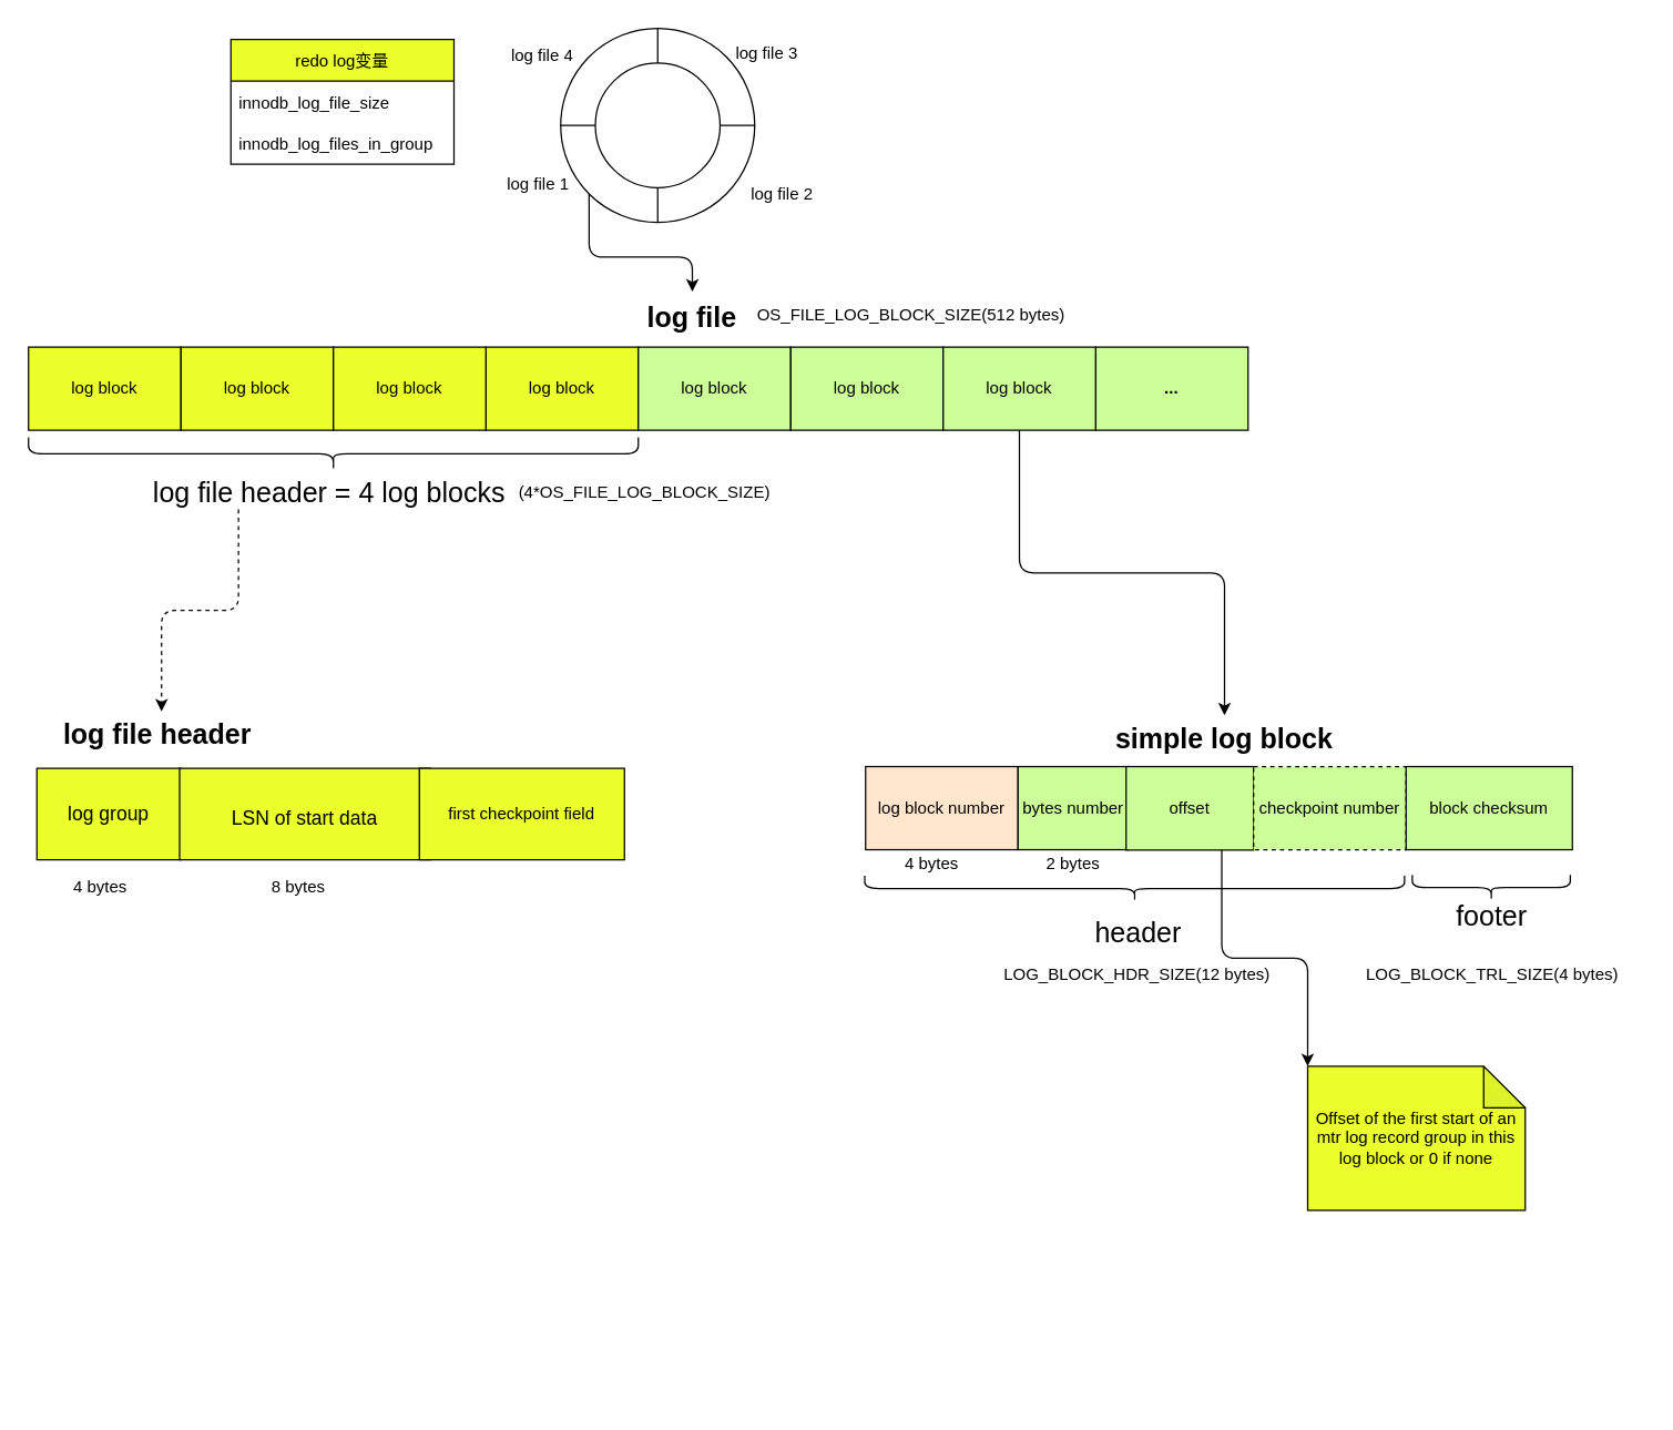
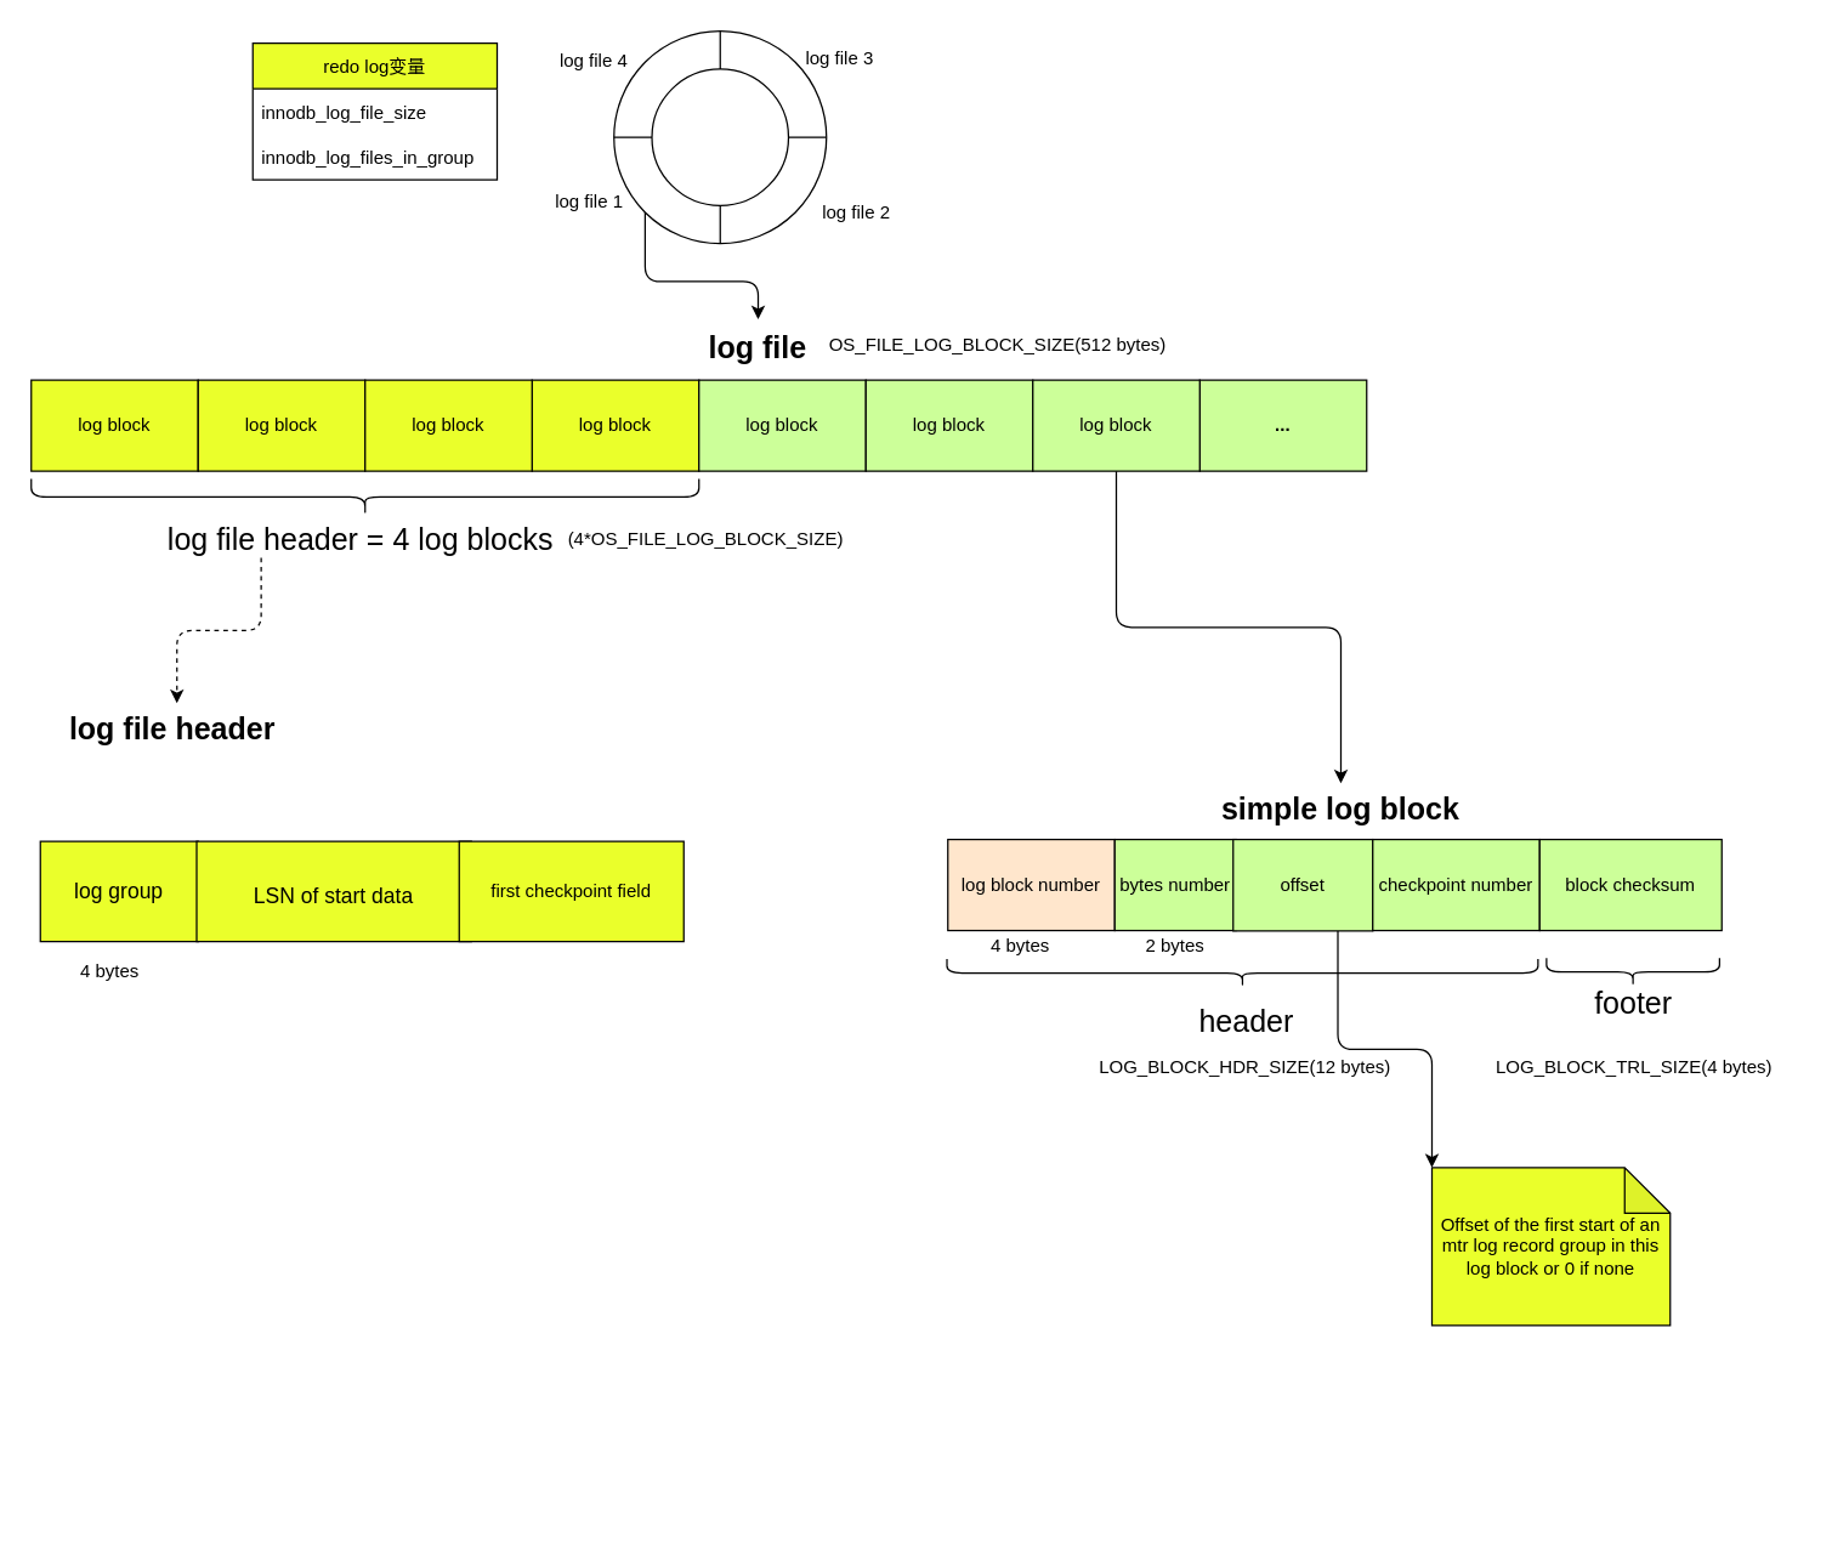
- <mxCell id="23" value="log file header&amp;nbsp;" style="text;html=1;strokeColor=none;fillColor=none;align=center;verticalAlign=middle;whiteSpace=wrap;rounded=0;fontSize=20;fontStyle=1" vertex="1" parent="1"><mxGeometry x="26" y="513" width="180" height="32" as="geometry" /></mxCell>
+ <mxCell id="23" value="log file header&amp;nbsp;" style="text;html=1;strokeColor=none;fillColor=none;align=center;verticalAlign=middle;whiteSpace=wrap;rounded=0;fontSize=20;fontStyle=1" vertex="1" parent="1"><mxGeometry x="26" y="463" width="180" height="32" as="geometry" /></mxCell>
- <mxCell id="28" value="&lt;span&gt;checkpoint number&lt;/span&gt;" style="rounded=0;whiteSpace=wrap;html=1;fillColor=#CCFF99;dashed=1;" vertex="1" parent="1"><mxGeometry x="904" y="552.74" width="110" height="60" as="geometry" /></mxCell>
+ <mxCell id="28" value="&lt;span&gt;checkpoint number&lt;/span&gt;" style="rounded=0;whiteSpace=wrap;html=1;fillColor=#CCFF99;" vertex="1" parent="1"><mxGeometry x="904" y="552.74" width="110" height="60" as="geometry" /></mxCell>
- <mxCell id="42" value="8 bytes" style="text;html=1;strokeColor=none;fillColor=none;align=center;verticalAlign=middle;whiteSpace=wrap;rounded=0;fontSize=12;" vertex="1" parent="1"><mxGeometry x="185" y="625" width="60" height="30" as="geometry" /></mxCell>
